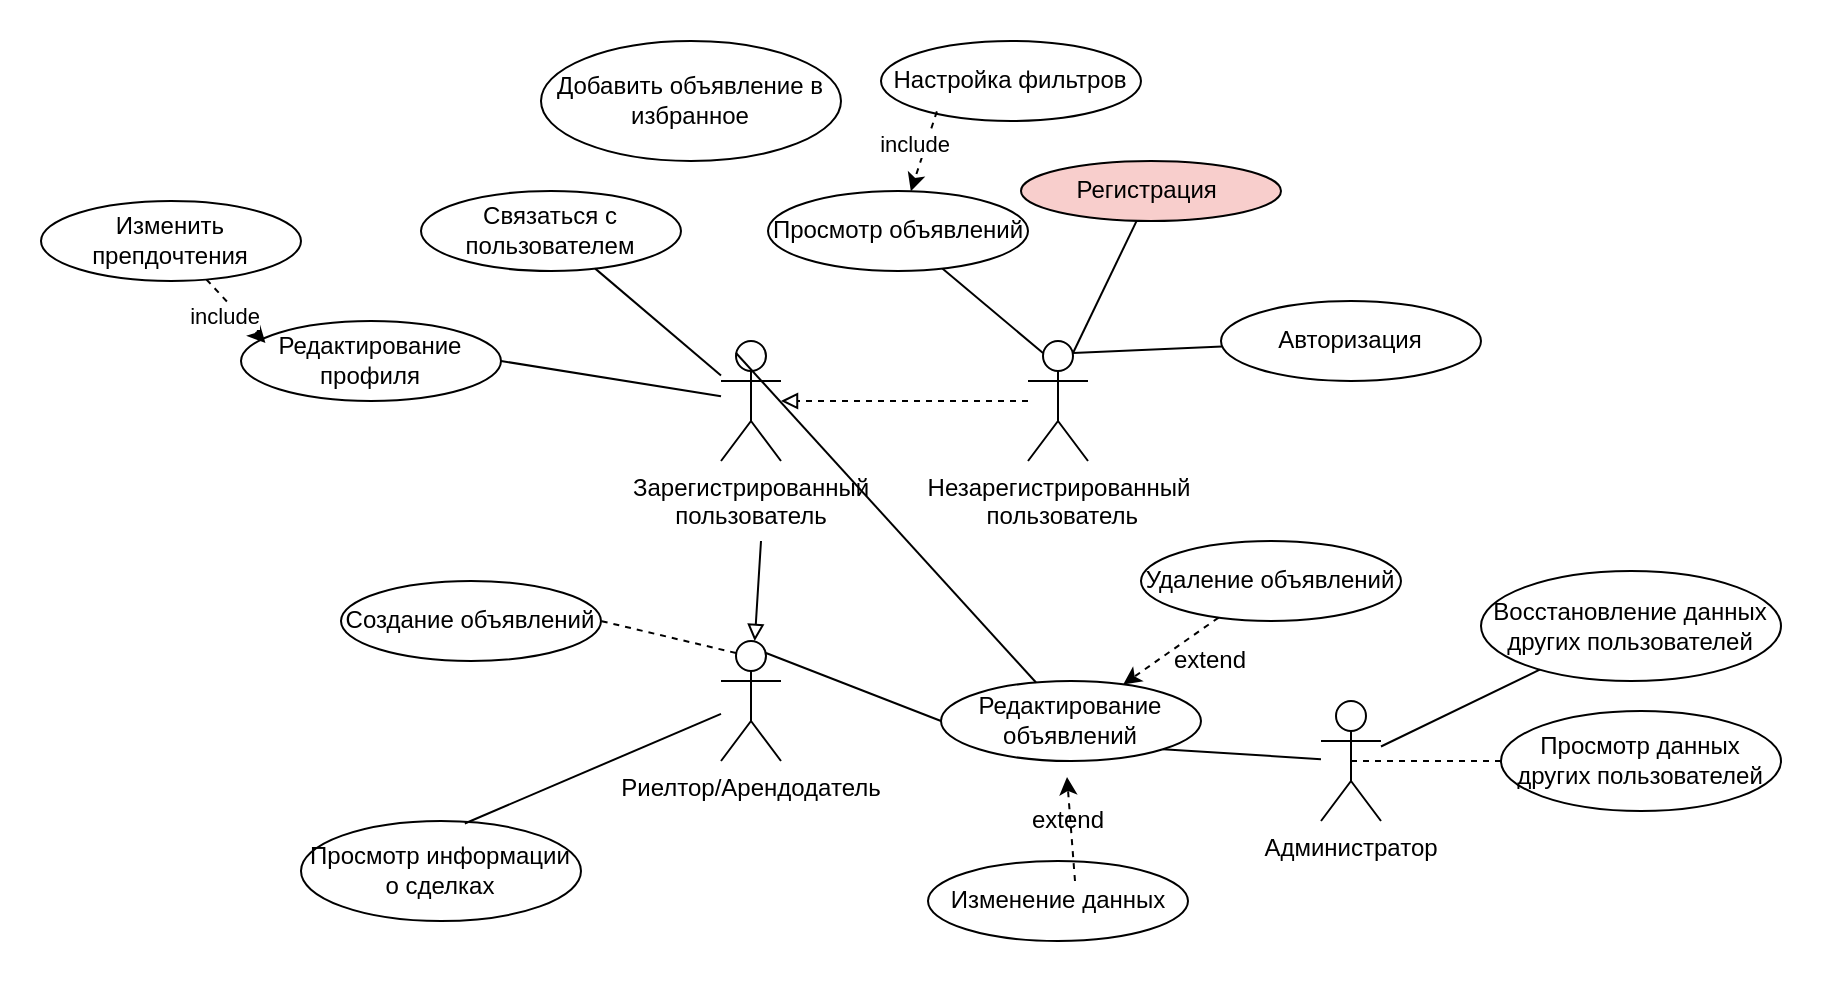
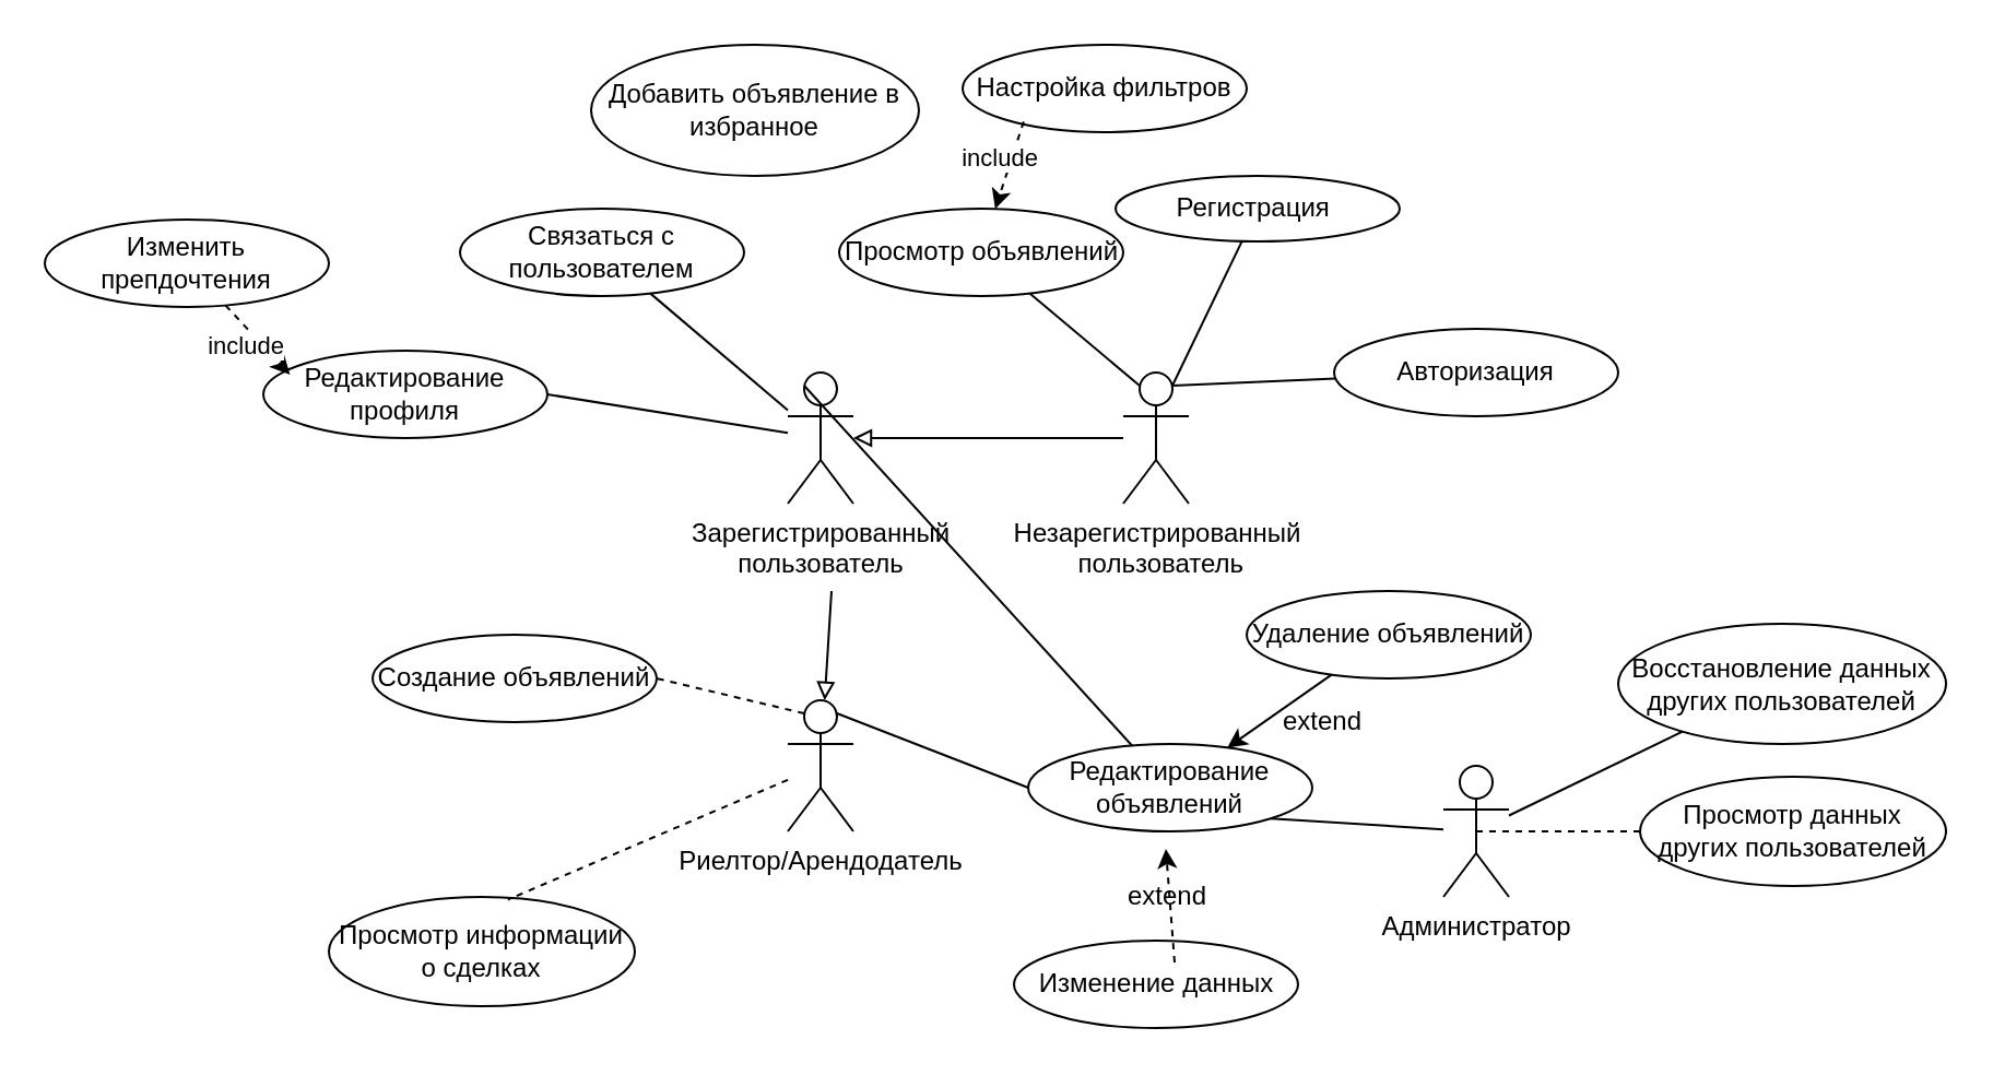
- <mxCell id="6" value="Регистрация&amp;nbsp;" style="ellipse;whiteSpace=wrap;html=1;fillColor=#f8cecc;" vertex="1" parent="1"><mxGeometry x="510" y="80" width="130" height="30" as="geometry" /></mxCell>
+ <mxCell id="6" value="Регистрация&amp;nbsp;" style="ellipse;whiteSpace=wrap;html=1;" vertex="1" parent="1"><mxGeometry x="510" y="80" width="130" height="30" as="geometry" /></mxCell>
- <mxCell id="17" value="" style="endArrow=block;html=1;rounded=0;endFill=0;dashed=1;" edge="1" parent="1" source="3" target="2"><mxGeometry width="50" height="50" relative="1" as="geometry"><mxPoint x="290" y="350" as="sourcePoint" /><mxPoint x="340" y="300" as="targetPoint" /></mxGeometry></mxCell>
+ <mxCell id="17" value="" style="endArrow=block;html=1;rounded=0;endFill=0;" edge="1" parent="1" source="3" target="2"><mxGeometry width="50" height="50" relative="1" as="geometry"><mxPoint x="290" y="350" as="sourcePoint" /><mxPoint x="340" y="300" as="targetPoint" /></mxGeometry></mxCell>
- <mxCell id="25" value="" style="endArrow=classic;html=1;rounded=0;dashed=1;" edge="1" parent="1" source="11" target="10"><mxGeometry width="50" height="50" relative="1" as="geometry"><mxPoint x="537" y="440" as="sourcePoint" /><mxPoint x="533" y="388" as="targetPoint" /></mxGeometry></mxCell>
+ <mxCell id="25" value="" style="endArrow=classic;html=1;rounded=0;dashed=0;" edge="1" parent="1" source="11" target="10"><mxGeometry width="50" height="50" relative="1" as="geometry"><mxPoint x="537" y="440" as="sourcePoint" /><mxPoint x="533" y="388" as="targetPoint" /></mxGeometry></mxCell>
- <mxCell id="31" value="" style="endArrow=none;html=1;rounded=0;entryX=0.585;entryY=0.025;entryDx=0;entryDy=0;entryPerimeter=0;" edge="1" parent="1" source="5" target="30"><mxGeometry width="50" height="50" relative="1" as="geometry"><mxPoint x="520" y="320" as="sourcePoint" /><mxPoint x="570" y="270" as="targetPoint" /></mxGeometry></mxCell>
+ <mxCell id="31" value="" style="endArrow=none;html=1;rounded=0;entryX=0.585;entryY=0.025;entryDx=0;entryDy=0;entryPerimeter=0;dashed=1;" edge="1" parent="1" source="5" target="30"><mxGeometry width="50" height="50" relative="1" as="geometry"><mxPoint x="520" y="320" as="sourcePoint" /><mxPoint x="570" y="270" as="targetPoint" /></mxGeometry></mxCell>
